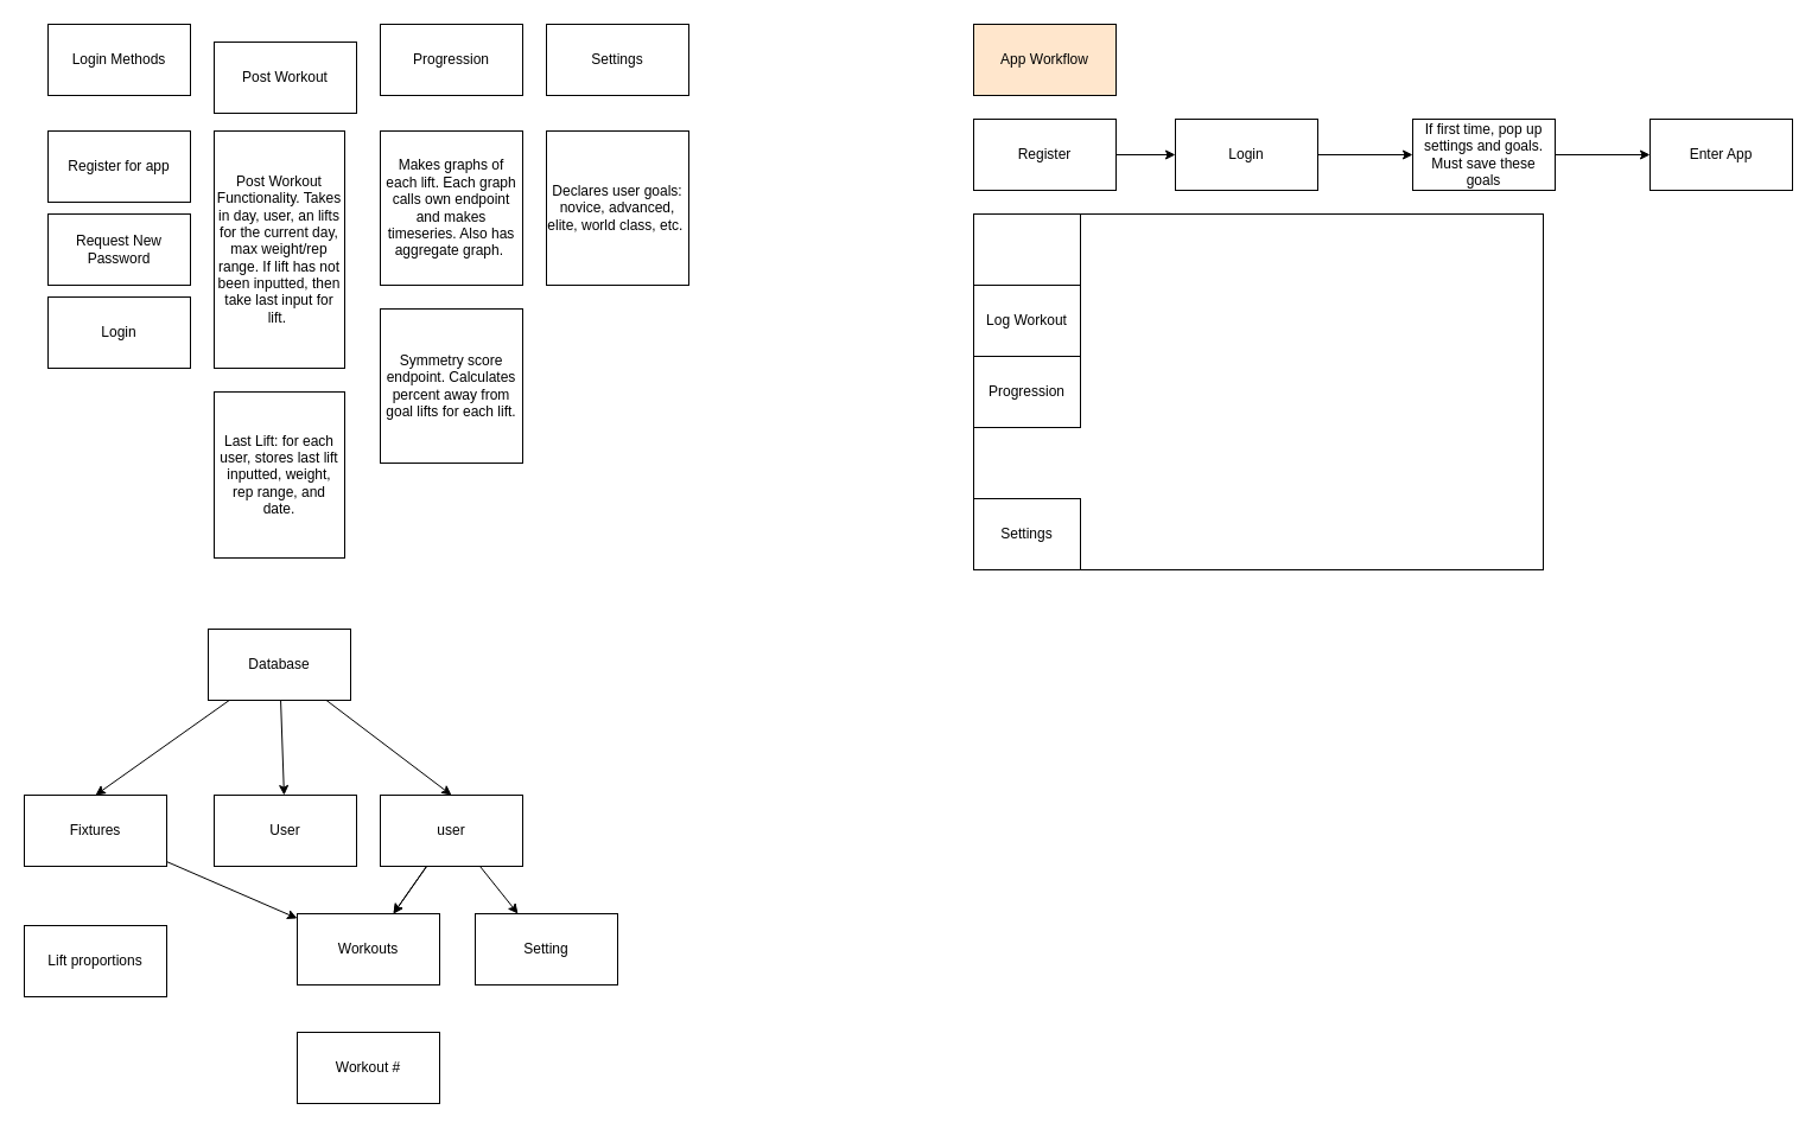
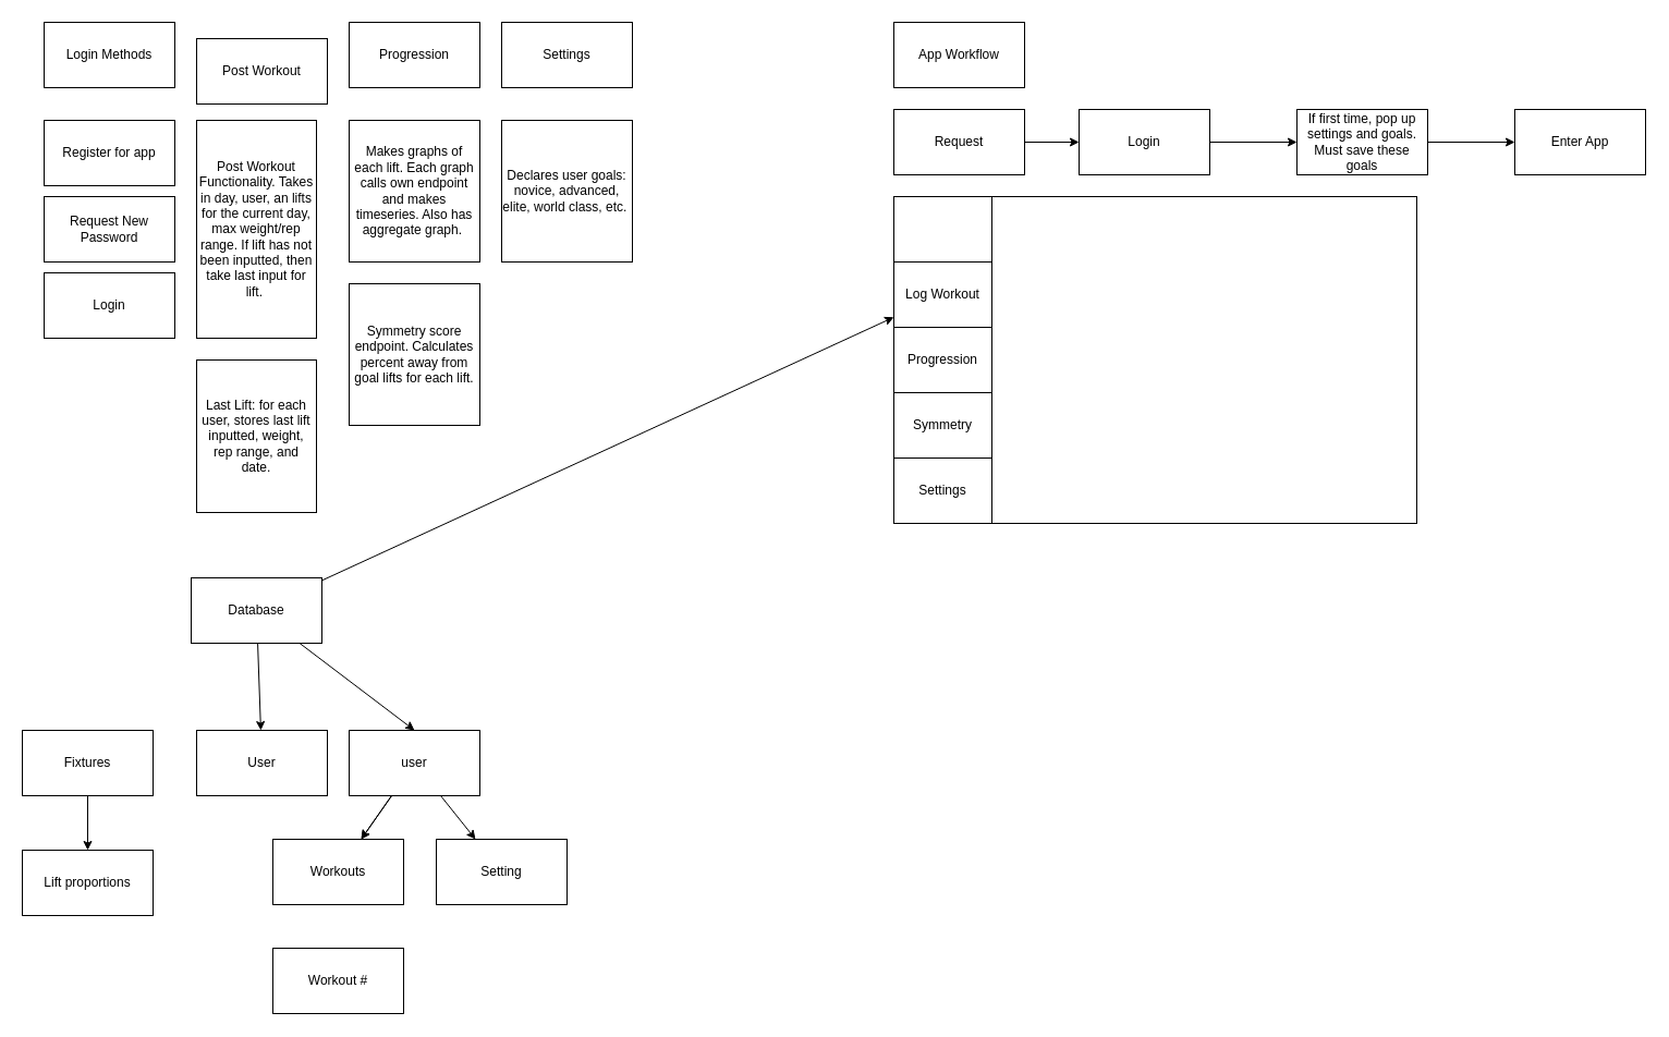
- <mxCell id="29" value="App Workflow" style="whiteSpace=wrap;html=1;fillColor=#ffe6cc;" vertex="1" parent="1"><mxGeometry x="820" y="20" width="120" height="60" as="geometry" /></mxCell>
+ <mxCell id="29" value="App Workflow" style="whiteSpace=wrap;html=1;" vertex="1" parent="1"><mxGeometry x="820" y="20" width="120" height="60" as="geometry" /></mxCell>
- <mxCell id="31" value="Register" style="whiteSpace=wrap;html=1;" vertex="1" parent="1"><mxGeometry x="820" y="100" width="120" height="60" as="geometry" /></mxCell>
+ <mxCell id="31" value="Request" style="whiteSpace=wrap;html=1;" vertex="1" parent="1"><mxGeometry x="820" y="100" width="120" height="60" as="geometry" /></mxCell>
+ <mxCell id="41" value="Symmetry" style="whiteSpace=wrap;html=1;" vertex="1" parent="1"><mxGeometry x="820" y="360" width="90" height="60" as="geometry" /></mxCell>
- <mxCell id="14" style="edgeStyle=none;html=1;entryX=0.5;entryY=0;entryDx=0;entryDy=0;" edge="1" parent="1" source="17" target="19"><mxGeometry relative="1" as="geometry" /></mxCell>
+ <mxCell id="14" style="edgeStyle=none;html=1;" edge="1" parent="1" source="17" target="39"><mxGeometry relative="1" as="geometry" /></mxCell>
- <mxCell id="18" value="" style="edgeStyle=none;html=1;" edge="1" parent="1" source="19" target="26"><mxGeometry relative="1" as="geometry" /></mxCell>
+ <mxCell id="18" value="" style="edgeStyle=none;html=1;" edge="1" parent="1" source="19" target="20"><mxGeometry relative="1" as="geometry" /></mxCell>
